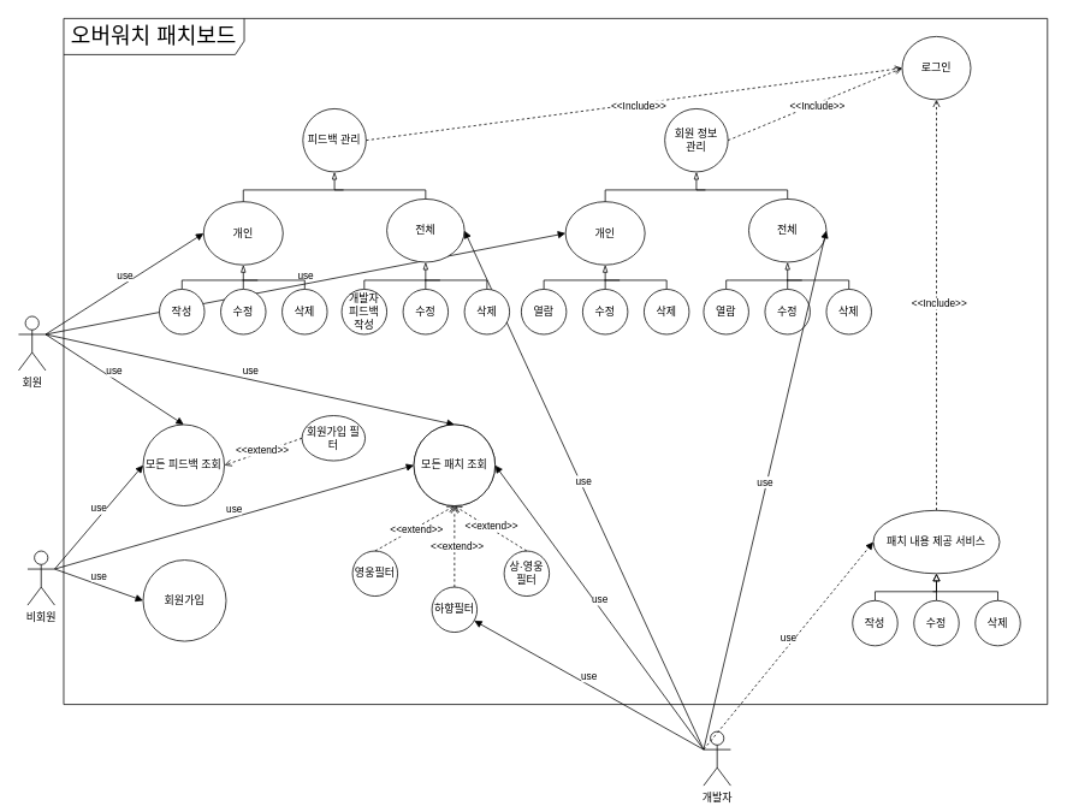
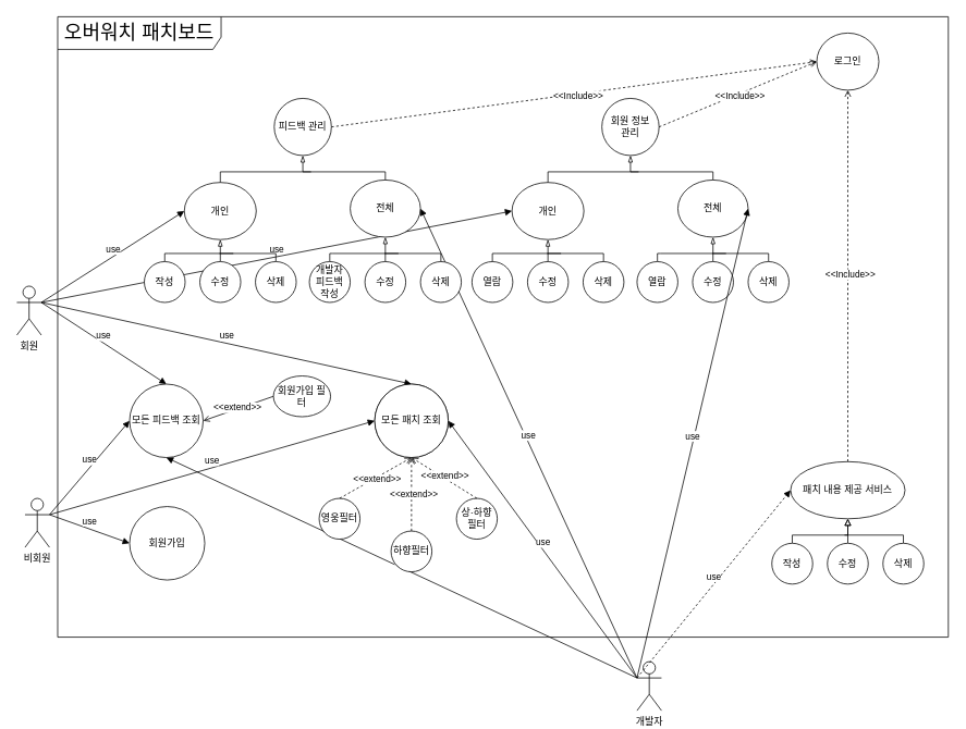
- <mxCell id="80" value="" style="endArrow=open;dashed=1;endFill=0;html=1;rounded=0;exitX=0;exitY=0.5;exitDx=0;exitDy=0;entryX=1;entryY=0.5;entryDx=0;entryDy=0;" parent="1" source="79" target="31" edge="1"><mxGeometry width="160" relative="1" as="geometry"><mxPoint x="474" y="250" as="sourcePoint" /><mxPoint x="304.82" y="423.18" as="targetPoint" /></mxGeometry></mxCell>
+ <mxCell id="80" value="" style="endArrow=open;dashed=0;endFill=0;html=1;rounded=0;exitX=0;exitY=0.5;exitDx=0;exitDy=0;entryX=1;entryY=0.5;entryDx=0;entryDy=0;" parent="1" source="79" target="31" edge="1"><mxGeometry width="160" relative="1" as="geometry"><mxPoint x="474" y="250" as="sourcePoint" /><mxPoint x="304.82" y="423.18" as="targetPoint" /></mxGeometry></mxCell>
- <mxCell id="17" value="상·영웅필터" style="ellipse;whiteSpace=wrap;html=1;" parent="1" vertex="1"><mxGeometry x="558" y="610" width="50" height="50" as="geometry" /></mxCell>
+ <mxCell id="17" value="상·하향필터" style="ellipse;whiteSpace=wrap;html=1;" parent="1" vertex="1"><mxGeometry x="558" y="610" width="50" height="50" as="geometry" /></mxCell>
- <mxCell id="3" value="use" style="html=1;verticalAlign=bottom;endArrow=block;curved=0;rounded=0;exitX=0;exitY=0.333;exitDx=0;exitDy=0;exitPerimeter=0;" parent="1" source="5" target="18" edge="1"><mxGeometry width="80" relative="1" as="geometry"><mxPoint x="761.667" y="350" as="sourcePoint" /><mxPoint x="315" y="520" as="targetPoint" /></mxGeometry></mxCell>
+ <mxCell id="3" value="use" style="html=1;verticalAlign=bottom;endArrow=block;curved=0;rounded=0;entryX=0.5;entryY=1;entryDx=0;entryDy=0;exitX=0;exitY=0.333;exitDx=0;exitDy=0;exitPerimeter=0;" parent="1" source="5" target="31" edge="1"><mxGeometry width="80" relative="1" as="geometry"><mxPoint x="761.667" y="350" as="sourcePoint" /><mxPoint x="315" y="520" as="targetPoint" /></mxGeometry></mxCell>
